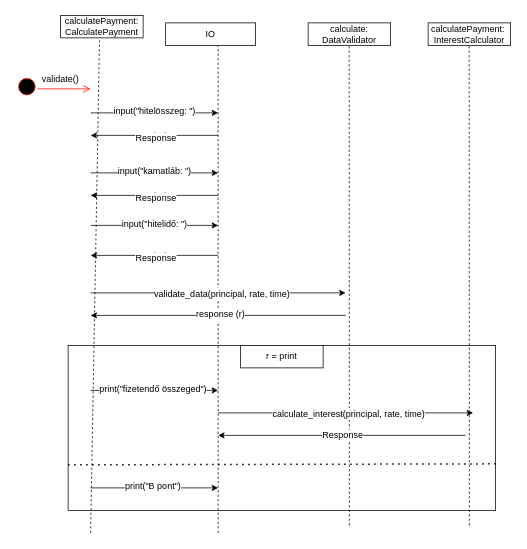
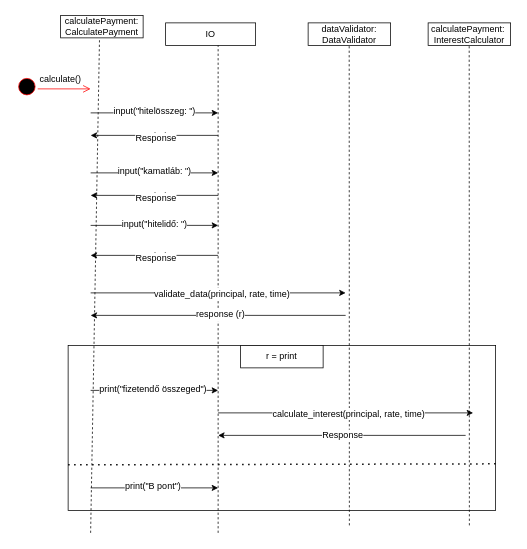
- <mxCell id="3" value="calculate: DataValidator" style="rounded=0;whiteSpace=wrap;html=1;strokeColor=default;fontFamily=Helvetica;fontSize=12;fontColor=default;fillColor=default;" vertex="1" parent="1"><mxGeometry x="410" y="30" width="110" height="30" as="geometry" /></mxCell>
+ <mxCell id="3" value="dataValidator: DataValidator" style="rounded=0;whiteSpace=wrap;html=1;strokeColor=default;fontFamily=Helvetica;fontSize=12;fontColor=default;fillColor=default;" vertex="1" parent="1"><mxGeometry x="410" y="30" width="110" height="30" as="geometry" /></mxCell>
- <mxCell id="51" value="validate()" style="text;html=1;strokeColor=none;fillColor=none;align=center;verticalAlign=middle;whiteSpace=wrap;rounded=0;fontSize=12;fontFamily=Helvetica;fontColor=default;" vertex="1" parent="1"><mxGeometry x="50" y="90" width="60" height="30" as="geometry" /></mxCell>
+ <mxCell id="51" value="calculate()" style="text;html=1;strokeColor=none;fillColor=none;align=center;verticalAlign=middle;whiteSpace=wrap;rounded=0;fontSize=12;fontFamily=Helvetica;fontColor=default;" vertex="1" parent="1"><mxGeometry x="50" y="90" width="60" height="30" as="geometry" /></mxCell>
